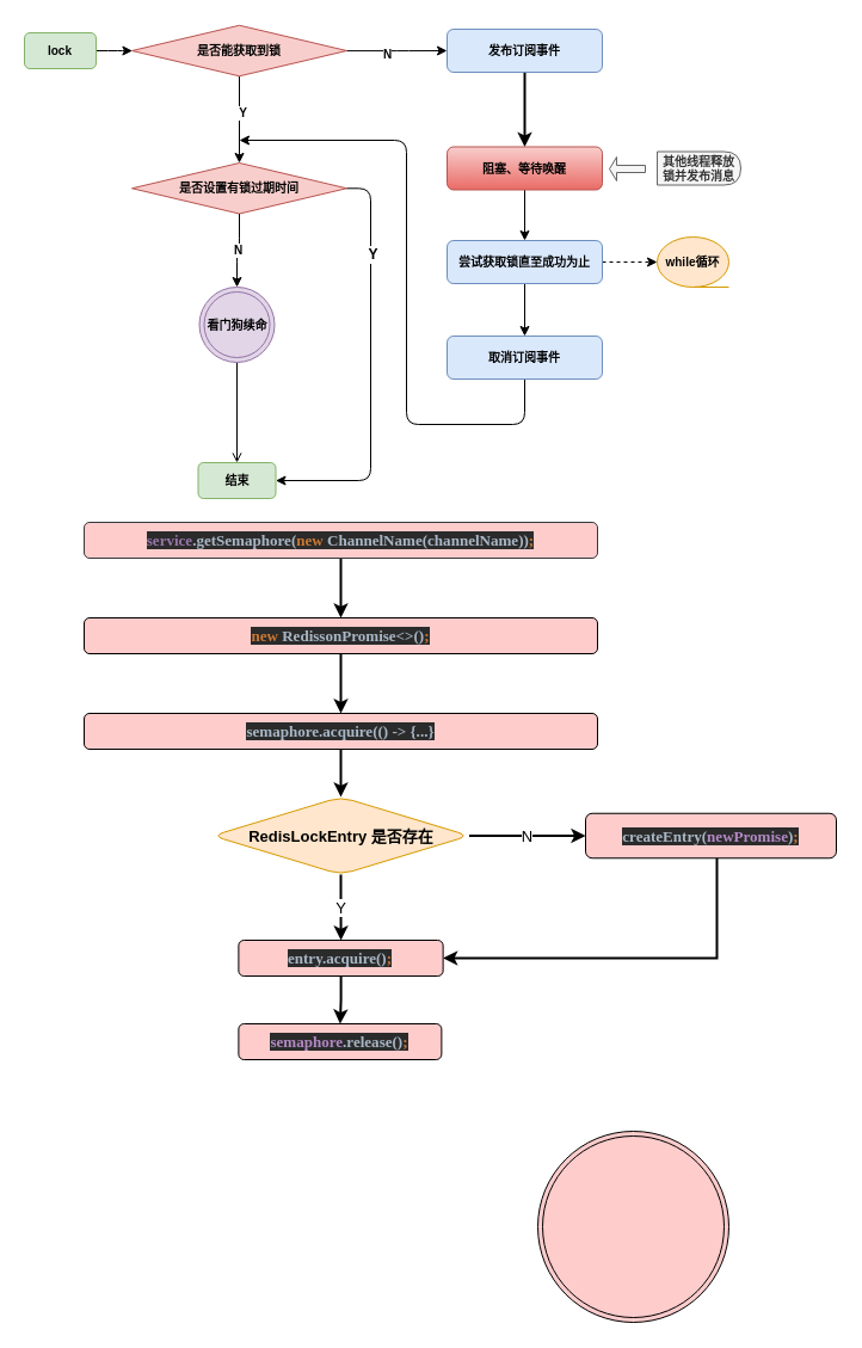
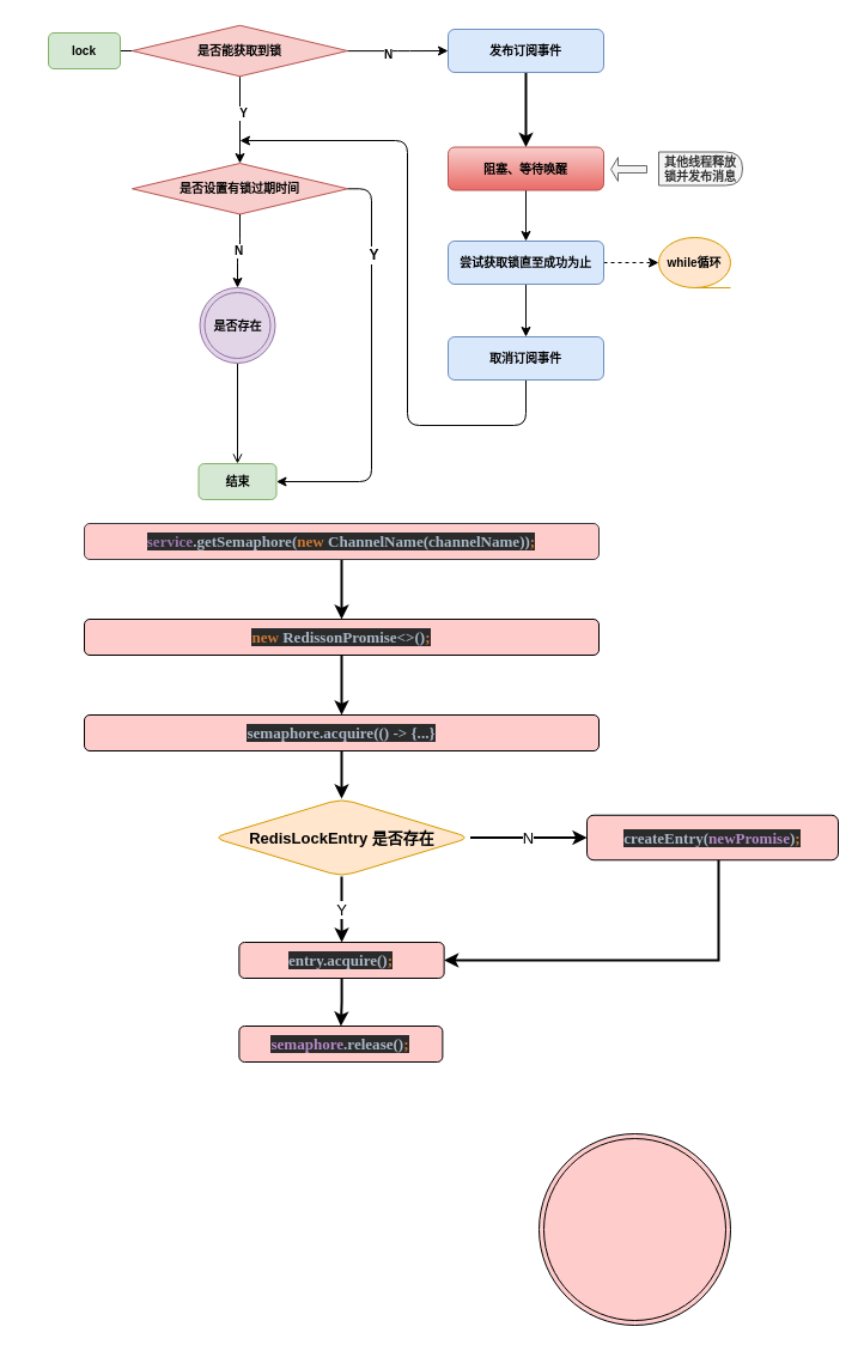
- <mxCell id="3" value="lock" style="rounded=1;whiteSpace=wrap;html=1;fillColor=#d5e8d4;strokeColor=#82b366;fontStyle=1;fontSize=10;" parent="1" vertex="1"><mxGeometry x="20" y="27" width="60" height="30" as="geometry" /></mxCell>
+ <mxCell id="3" value="lock" style="rounded=1;whiteSpace=wrap;html=1;fillColor=#d5e8d4;strokeColor=#82b366;fontStyle=1;fontSize=10;" parent="1" vertex="1"><mxGeometry x="40" y="27" width="60" height="30" as="geometry" /></mxCell>
- <mxCell id="13" value="看门狗续命" style="ellipse;shape=doubleEllipse;whiteSpace=wrap;html=1;aspect=fixed;rounded=0;sketch=0;fillColor=#e1d5e7;strokeColor=#9673a6;direction=south;fontStyle=1;fontSize=10;" parent="1" vertex="1"><mxGeometry x="166.5" y="240" width="63" height="63" as="geometry" /></mxCell>
+ <mxCell id="13" value="是否存在" style="ellipse;shape=doubleEllipse;whiteSpace=wrap;html=1;aspect=fixed;rounded=0;sketch=0;fillColor=#e1d5e7;strokeColor=#9673a6;direction=south;fontStyle=1;fontSize=10;" parent="1" vertex="1"><mxGeometry x="166.5" y="240" width="63" height="63" as="geometry" /></mxCell>
